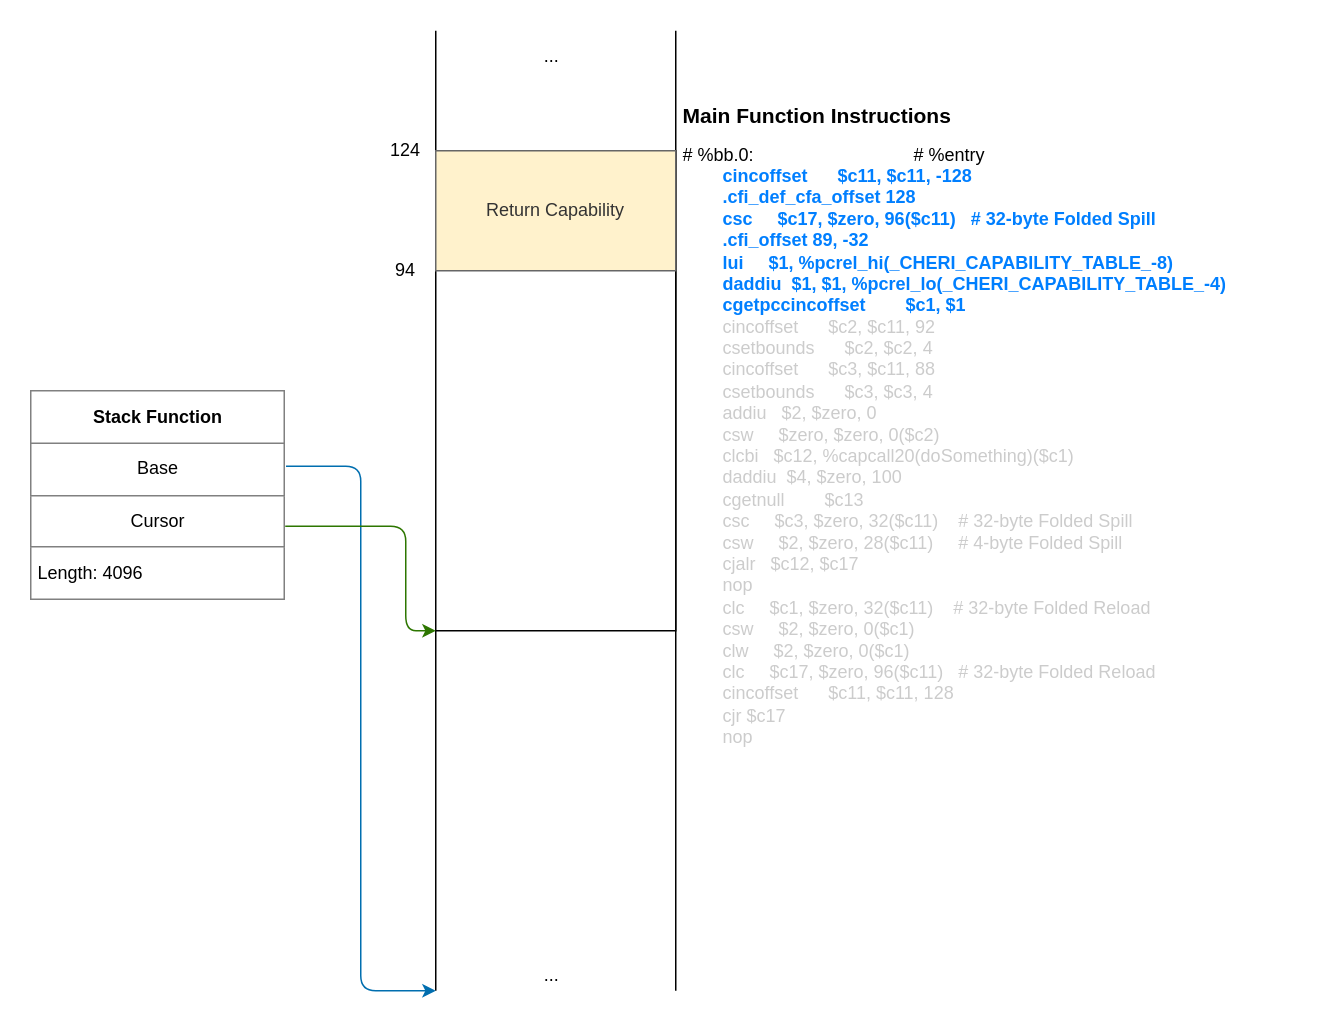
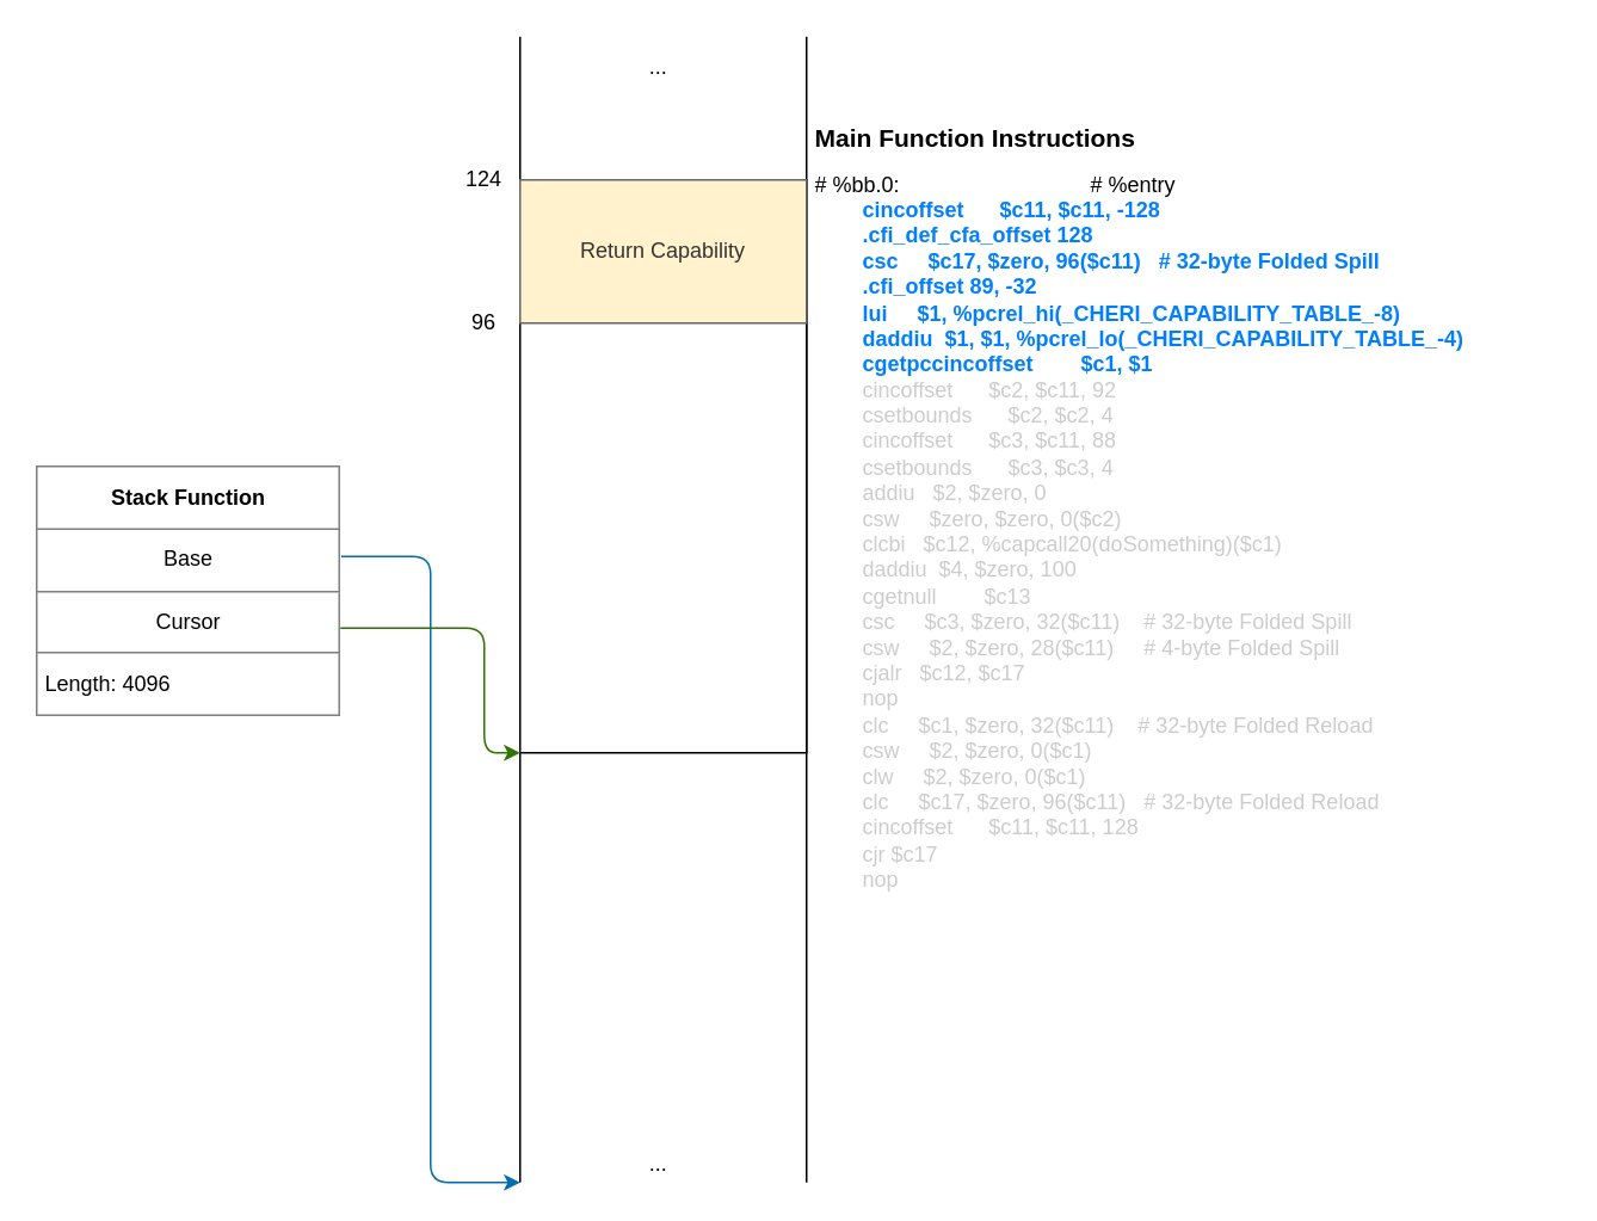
- <mxCell id="12" value="94" style="text;html=1;strokeColor=none;fillColor=none;align=center;verticalAlign=middle;whiteSpace=wrap;rounded=0;" parent="1" vertex="1"><mxGeometry x="250" y="170" width="40" height="20" as="geometry" /></mxCell>
+ <mxCell id="12" value="96" style="text;html=1;strokeColor=none;fillColor=none;align=center;verticalAlign=middle;whiteSpace=wrap;rounded=0;" parent="1" vertex="1"><mxGeometry x="250" y="170" width="40" height="20" as="geometry" /></mxCell>
